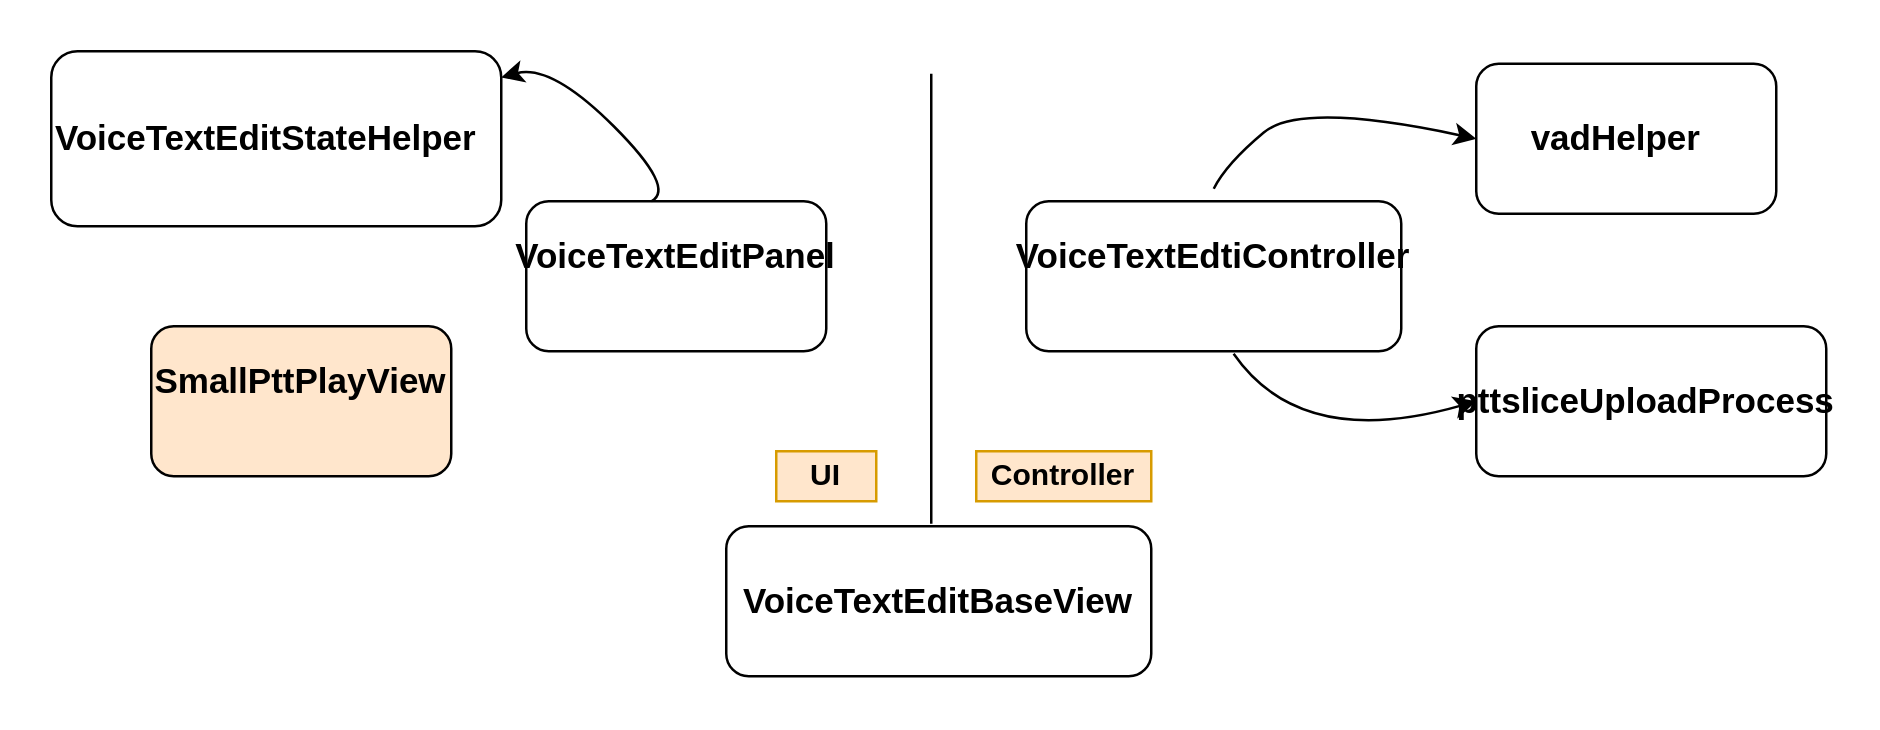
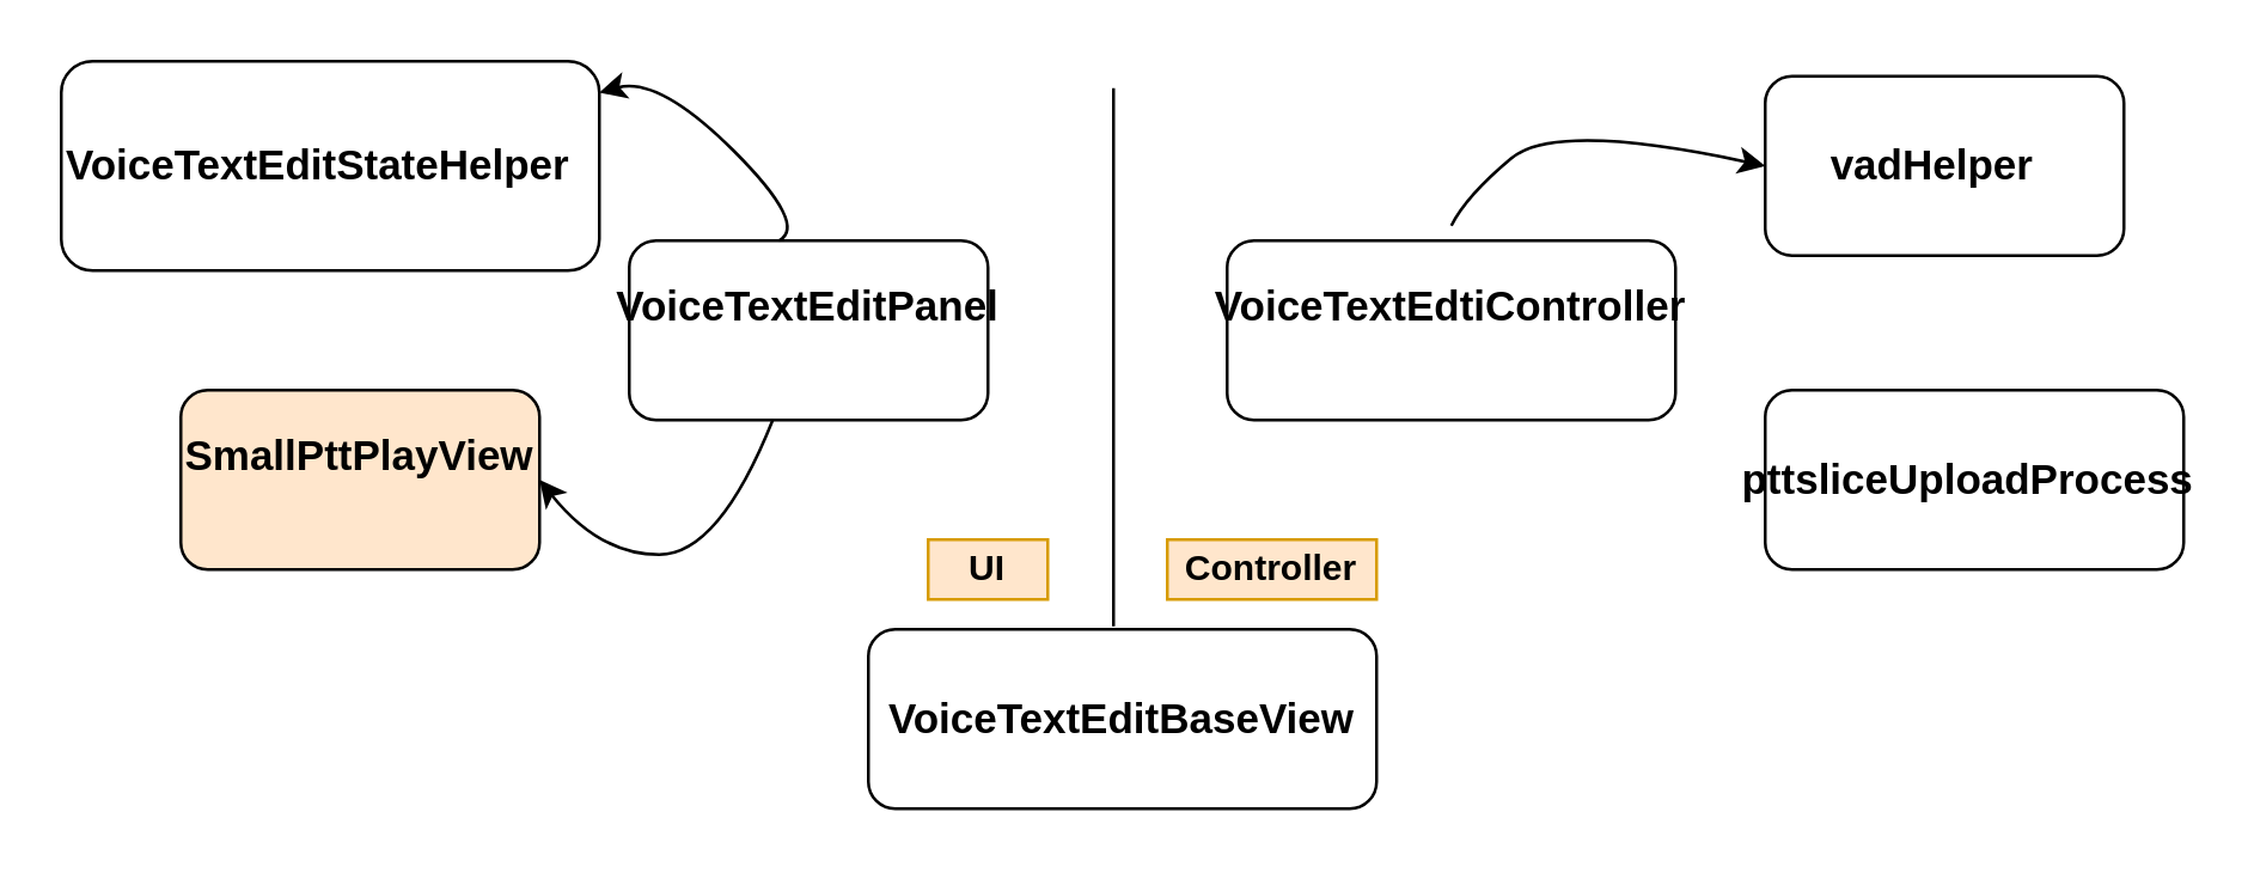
- <mxCell id="15" value="" style="curved=1;endArrow=classic;html=1;entryX=0;entryY=0.5;entryDx=0;entryDy=0;exitX=0.553;exitY=1.017;exitDx=0;exitDy=0;exitPerimeter=0;" edge="1" parent="1" source="5" target="7"><mxGeometry width="50" height="50" relative="1" as="geometry"><mxPoint x="490" y="150" as="sourcePoint" /><mxPoint x="560" y="180" as="targetPoint" /><Array as="points"><mxPoint x="520" y="180" /></Array></mxGeometry></mxCell>
+ <mxCell id="13" value="" style="curved=1;endArrow=classic;html=1;entryX=1;entryY=0.5;entryDx=0;entryDy=0;" edge="1" parent="1" source="2" target="4"><mxGeometry width="50" height="50" relative="1" as="geometry"><mxPoint x="200" y="235" as="sourcePoint" /><mxPoint x="250" y="185" as="targetPoint" /><Array as="points"><mxPoint x="240" y="185" /><mxPoint x="200" y="185" /></Array></mxGeometry></mxCell>
